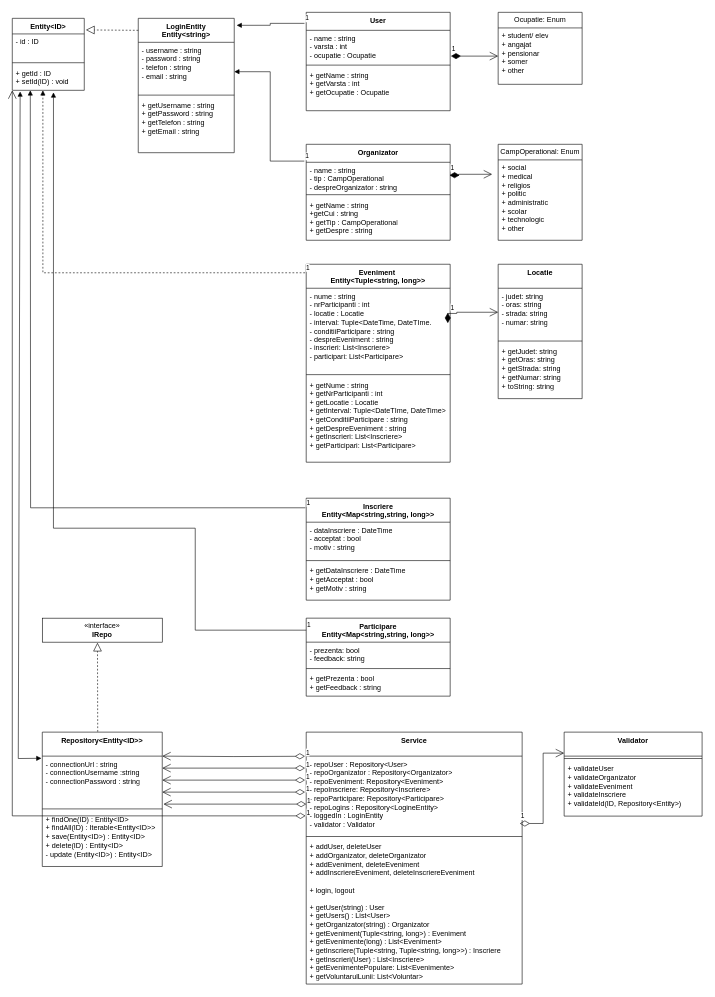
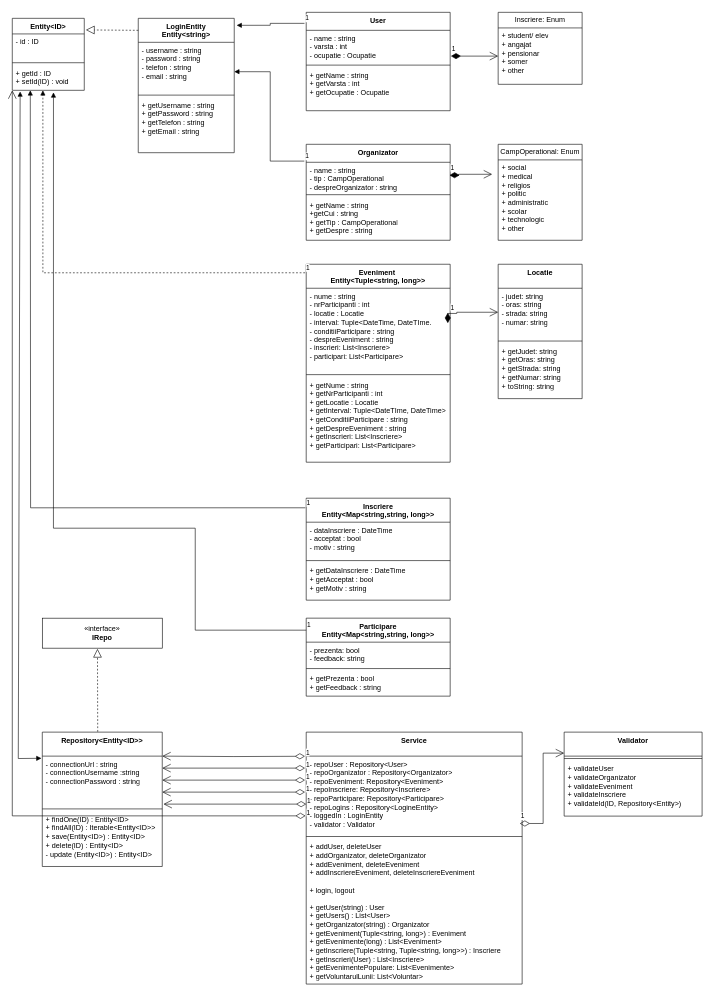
- <mxCell id="11" value="Ocupatie: Enum" style="swimlane;fontStyle=0;childLayout=stackLayout;horizontal=1;startSize=26;fillColor=none;horizontalStack=0;resizeParent=1;resizeParentMax=0;resizeLast=0;collapsible=1;marginBottom=0;whiteSpace=wrap;html=1;" parent="1" vertex="1"><mxGeometry x="830" y="20" width="140" height="120" as="geometry" /></mxCell>
+ <mxCell id="11" value="Inscriere: Enum" style="swimlane;fontStyle=0;childLayout=stackLayout;horizontal=1;startSize=26;fillColor=none;horizontalStack=0;resizeParent=1;resizeParentMax=0;resizeLast=0;collapsible=1;marginBottom=0;whiteSpace=wrap;html=1;" parent="1" vertex="1"><mxGeometry x="830" y="20" width="140" height="120" as="geometry" /></mxCell>
- <mxCell id="35" value="«interface»&lt;br&gt;&lt;b&gt;IRepo&lt;/b&gt;" style="html=1;whiteSpace=wrap;" parent="1" vertex="1"><mxGeometry x="70" y="1030" width="200" height="40" as="geometry" /></mxCell>
+ <mxCell id="35" value="«interface»&lt;br&gt;&lt;b&gt;IRepo&lt;/b&gt;" style="html=1;whiteSpace=wrap;" parent="1" vertex="1"><mxGeometry x="70" y="1030" width="200" height="50" as="geometry" /></mxCell>
